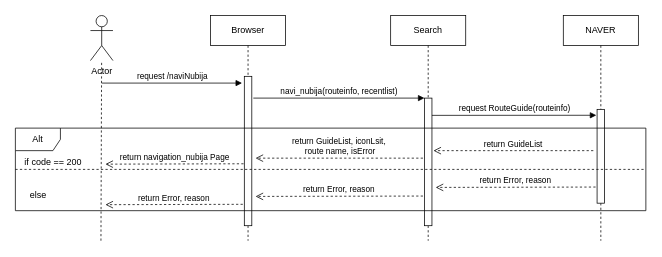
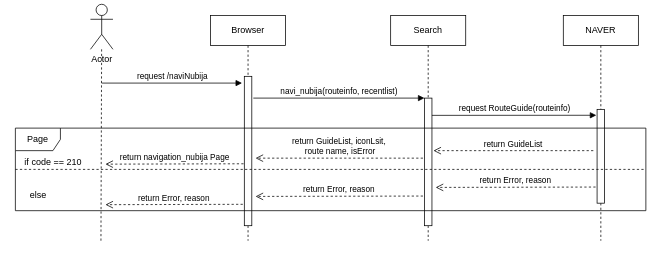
- <mxCell id="2" value="Actor" style="shape=umlActor;verticalLabelPosition=bottom;labelBackgroundColor=#ffffff;verticalAlign=top;html=1;" vertex="1" parent="1"><mxGeometry x="120" y="20" width="30" height="60" as="geometry" /></mxCell>
+ <mxCell id="2" value="Actor" style="shape=umlActor;verticalLabelPosition=bottom;labelBackgroundColor=#ffffff;verticalAlign=top;html=1;" vertex="1" parent="1"><mxGeometry x="120" y="5" width="30" height="60" as="geometry" /></mxCell>
- <mxCell id="14" value="Alt" style="shape=umlFrame;whiteSpace=wrap;html=1;" vertex="1" parent="1"><mxGeometry y="170" width="840" height="110" as="geometry" x="20" /></mxCell>
+ <mxCell id="14" value="Page" style="shape=umlFrame;whiteSpace=wrap;html=1;" vertex="1" parent="1"><mxGeometry y="170" width="840" height="110" as="geometry" x="20" /></mxCell>
- <mxCell id="17" value="if code == 200" style="text;html=1;align=center;verticalAlign=middle;resizable=0;points=[];;autosize=1;" vertex="1" parent="1"><mxGeometry x="25" y="205" width="90" height="20" as="geometry" /></mxCell>
+ <mxCell id="17" value="if code == 210" style="text;html=1;align=center;verticalAlign=middle;resizable=0;points=[];;autosize=1;" vertex="1" parent="1"><mxGeometry x="25" y="205" width="90" height="20" as="geometry" /></mxCell>
